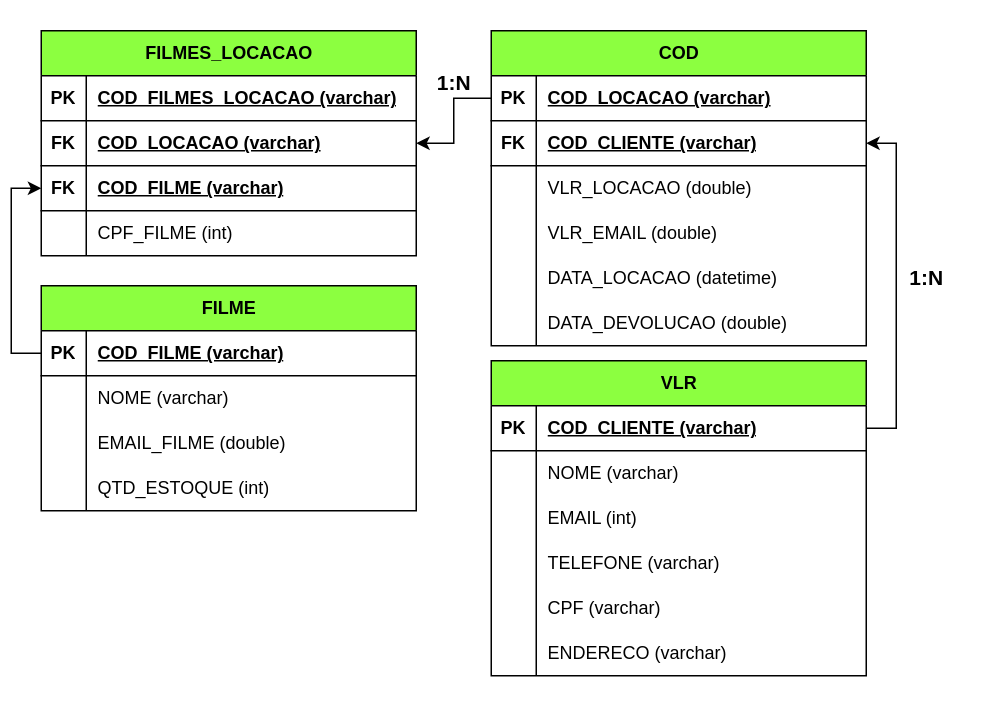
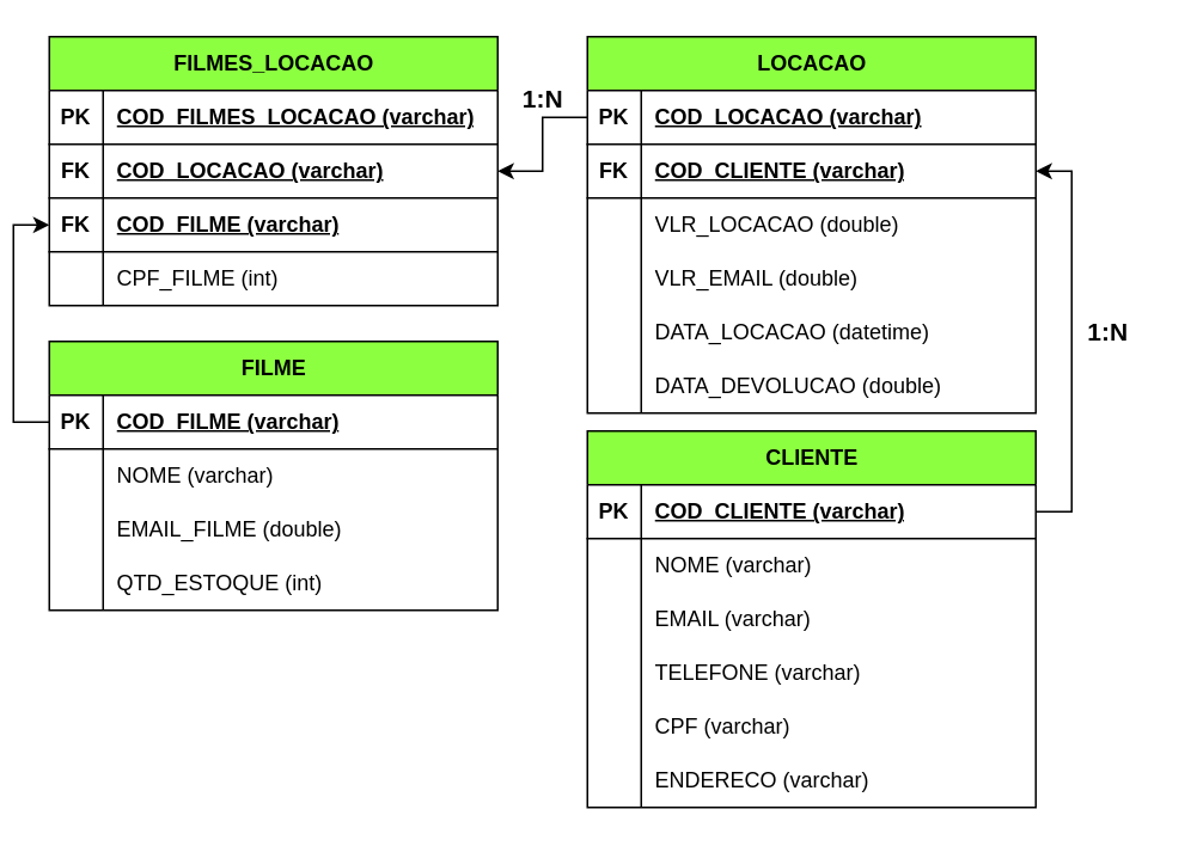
- <mxCell id="2" value="COD" style="shape=table;startSize=30;container=1;collapsible=1;childLayout=tableLayout;fixedRows=1;rowLines=0;fontStyle=1;align=center;resizeLast=1;html=1;fillColor=#8CFF40;" parent="1" vertex="1"><mxGeometry x="320" y="20" width="250" height="210" as="geometry" /></mxCell>
+ <mxCell id="2" value="LOCACAO" style="shape=table;startSize=30;container=1;collapsible=1;childLayout=tableLayout;fixedRows=1;rowLines=0;fontStyle=1;align=center;resizeLast=1;html=1;fillColor=#8CFF40;" parent="1" vertex="1"><mxGeometry x="320" y="20" width="250" height="210" as="geometry" /></mxCell>
- <mxCell id="49" value="VLR" style="shape=table;startSize=30;container=1;collapsible=1;childLayout=tableLayout;fixedRows=1;rowLines=0;fontStyle=1;align=center;resizeLast=1;html=1;fillColor=#8CFF40;" parent="1" vertex="1"><mxGeometry x="320" y="240" width="250" height="210" as="geometry" /></mxCell>
+ <mxCell id="49" value="CLIENTE" style="shape=table;startSize=30;container=1;collapsible=1;childLayout=tableLayout;fixedRows=1;rowLines=0;fontStyle=1;align=center;resizeLast=1;html=1;fillColor=#8CFF40;" parent="1" vertex="1"><mxGeometry x="320" y="240" width="250" height="210" as="geometry" /></mxCell>
- <mxCell id="58" value="EMAIL (int)" style="shape=partialRectangle;connectable=0;fillColor=none;top=0;left=0;bottom=0;right=0;align=left;spacingLeft=6;overflow=hidden;whiteSpace=wrap;html=1;" parent="56" vertex="1"><mxGeometry x="30" width="220" height="30" as="geometry"><mxRectangle width="220" height="30" as="alternateBounds" /></mxGeometry></mxCell>
+ <mxCell id="58" value="EMAIL (varchar)" style="shape=partialRectangle;connectable=0;fillColor=none;top=0;left=0;bottom=0;right=0;align=left;spacingLeft=6;overflow=hidden;whiteSpace=wrap;html=1;" parent="56" vertex="1"><mxGeometry x="30" width="220" height="30" as="geometry"><mxRectangle width="220" height="30" as="alternateBounds" /></mxGeometry></mxCell>
